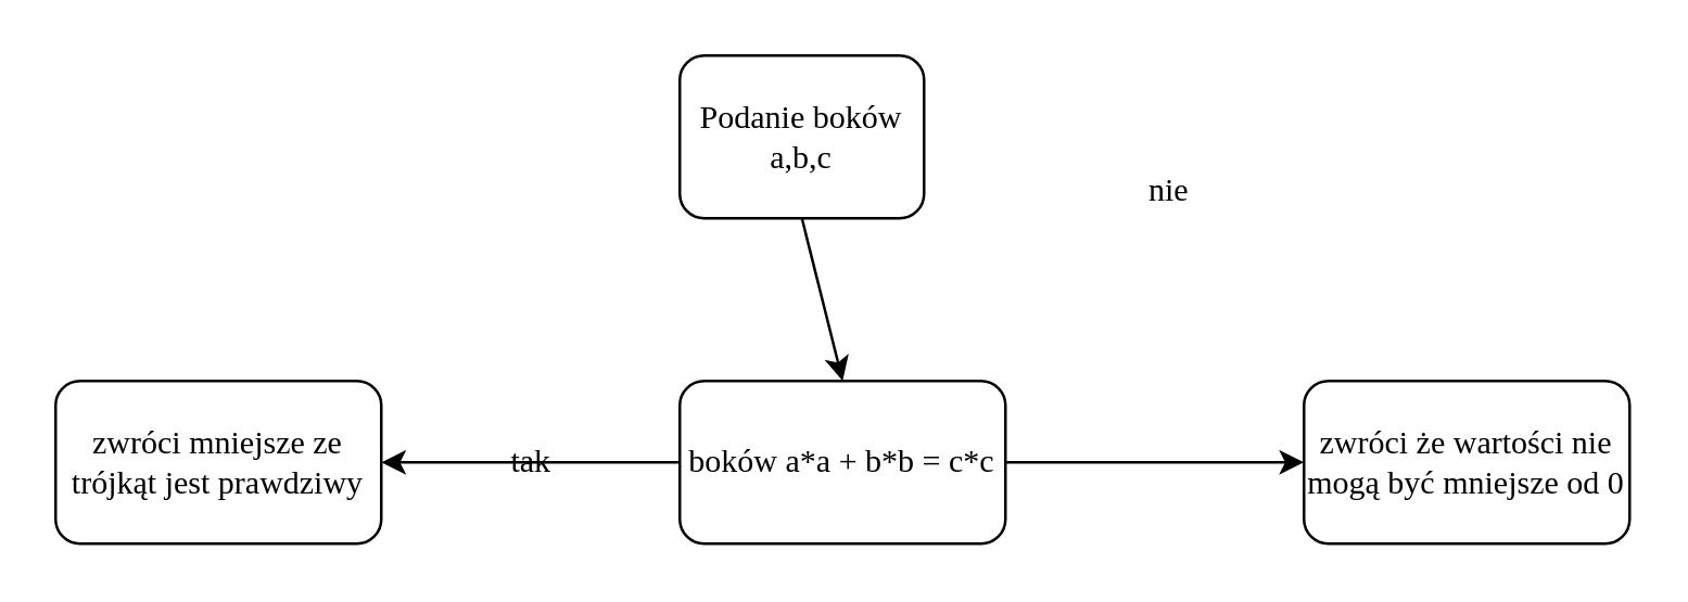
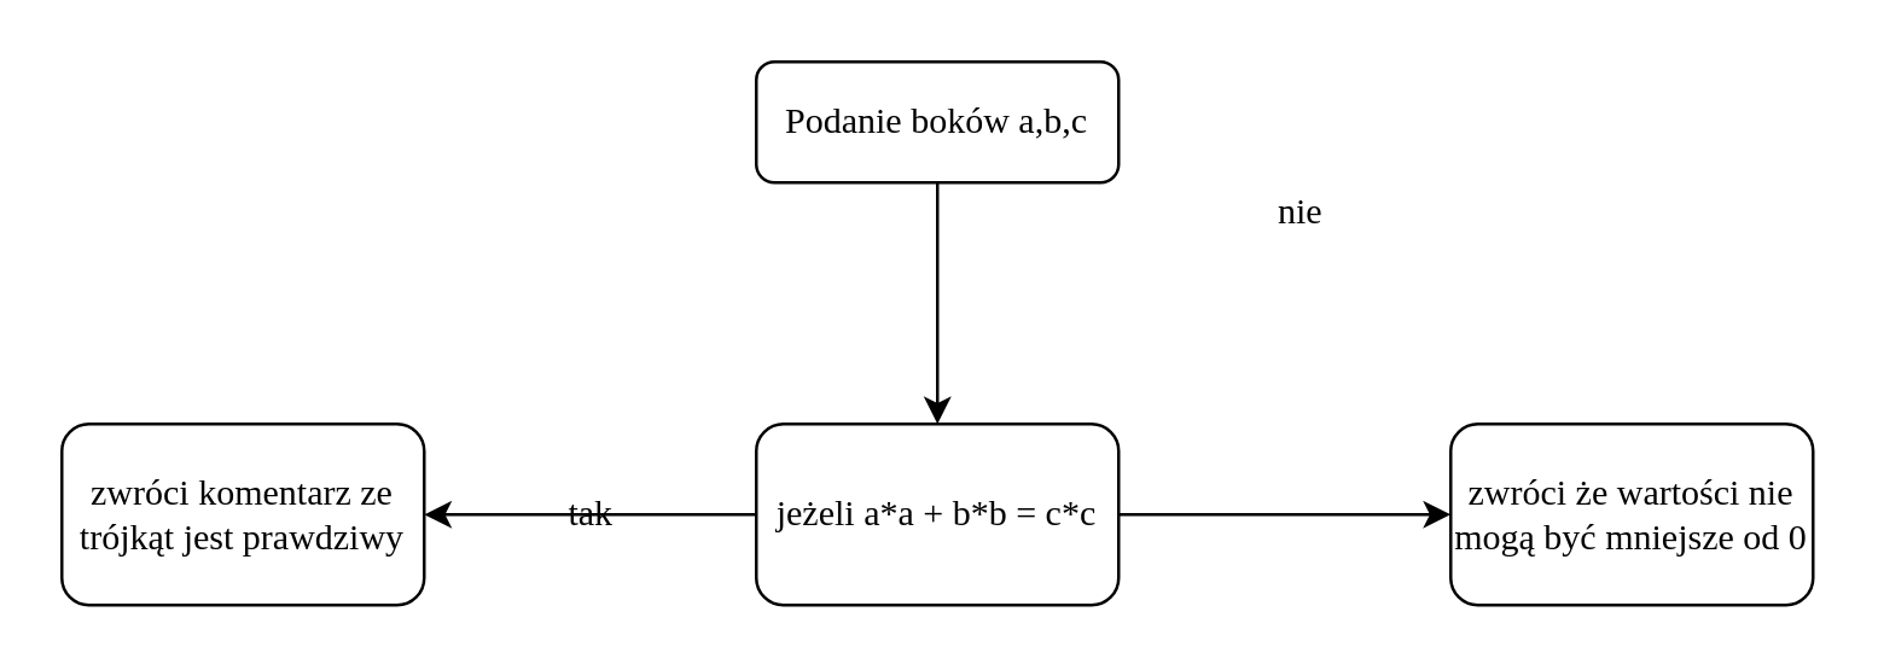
- <mxCell id="2" value="Podanie boków a,b,c" style="rounded=1;whiteSpace=wrap;html=1;fontSize=12;glass=0;strokeWidth=1;shadow=0;direction=west;fontFamily=Verdana;" parent="1" vertex="1"><mxGeometry x="250" y="20" width="90" height="60" as="geometry" /></mxCell>
+ <mxCell id="2" value="Podanie boków a,b,c" style="rounded=1;whiteSpace=wrap;html=1;fontSize=12;glass=0;strokeWidth=1;shadow=0;direction=west;fontFamily=Verdana;" parent="1" vertex="1"><mxGeometry x="250" y="20" width="120" height="40" as="geometry" /></mxCell>
- <mxCell id="7" value="zwróci mniejsze ze trójkąt jest prawdziwy" style="rounded=1;whiteSpace=wrap;html=1;fontFamily=Verdana;" vertex="1" parent="1"><mxGeometry x="20" y="140" width="120" height="60" as="geometry" /></mxCell>
+ <mxCell id="7" value="zwróci komentarz ze trójkąt jest prawdziwy" style="rounded=1;whiteSpace=wrap;html=1;fontFamily=Verdana;" vertex="1" parent="1"><mxGeometry x="20" y="140" width="120" height="60" as="geometry" /></mxCell>
- <mxCell id="4" value="boków a*a + b*b = c*c" style="rounded=1;whiteSpace=wrap;html=1;fontFamily=Verdana;" vertex="1" parent="1"><mxGeometry x="250" y="140" width="120" height="60" as="geometry" /></mxCell>
+ <mxCell id="4" value="jeżeli a*a + b*b = c*c" style="rounded=1;whiteSpace=wrap;html=1;fontFamily=Verdana;" vertex="1" parent="1"><mxGeometry x="250" y="140" width="120" height="60" as="geometry" /></mxCell>
